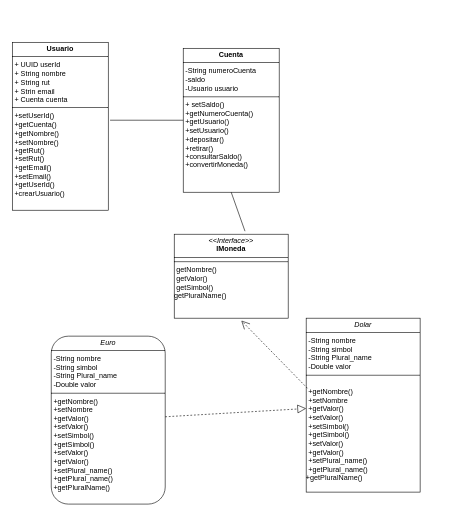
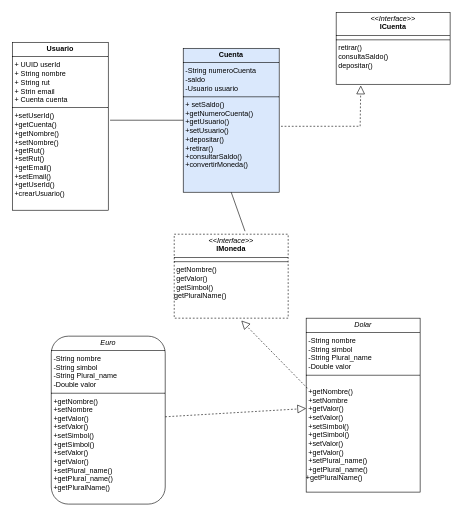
+ <mxCell id="8" value="&lt;p style=&quot;margin:0px;margin-top:4px;text-align:center;&quot;&gt;&lt;i&gt;&amp;lt;&amp;lt;Interface&amp;gt;&amp;gt;&lt;/i&gt;&lt;br&gt;&lt;b&gt;ICuenta&lt;/b&gt;&lt;/p&gt;&lt;hr size=&quot;1&quot; style=&quot;border-style:solid;&quot;&gt;&lt;hr size=&quot;1&quot; style=&quot;border-style:solid;&quot;&gt;&lt;p style=&quot;margin:0px;margin-left:4px;&quot;&gt;retirar()&lt;/p&gt;&lt;p style=&quot;margin:0px;margin-left:4px;&quot;&gt;consultaSaldo()&lt;/p&gt;&lt;p style=&quot;margin:0px;margin-left:4px;&quot;&gt;depositar()&lt;br&gt;&lt;/p&gt;" style="verticalAlign=top;align=left;overflow=fill;html=1;whiteSpace=wrap;" vertex="1" parent="1"><mxGeometry x="560" y="20" width="190" height="120" as="geometry" /></mxCell>
- <mxCell id="9" value="&lt;p style=&quot;margin:0px;margin-top:4px;text-align:center;&quot;&gt;&lt;b&gt;Cuenta&lt;/b&gt;&lt;/p&gt;&lt;hr size=&quot;1&quot; style=&quot;border-style:solid;&quot;&gt;&lt;p style=&quot;margin:0px;margin-left:4px;&quot;&gt;-String numeroCuenta&lt;/p&gt;&lt;p style=&quot;margin:0px;margin-left:4px;&quot;&gt;-saldo&lt;/p&gt;&lt;p style=&quot;margin:0px;margin-left:4px;&quot;&gt;-Usuario usuario&lt;br&gt;&lt;/p&gt;&lt;hr size=&quot;1&quot; style=&quot;border-style:solid;&quot;&gt;&lt;p style=&quot;margin:0px;margin-left:4px;&quot;&gt;+ setSaldo()&lt;/p&gt;&lt;p style=&quot;margin:0px;margin-left:4px;&quot;&gt;+getNumeroCuenta()&lt;/p&gt;&lt;p style=&quot;margin:0px;margin-left:4px;&quot;&gt;+getUsuario()&lt;/p&gt;&lt;p style=&quot;margin:0px;margin-left:4px;&quot;&gt;+setUsuario()&lt;/p&gt;&lt;p style=&quot;margin:0px;margin-left:4px;&quot;&gt;+depositar()&lt;/p&gt;&lt;p style=&quot;margin:0px;margin-left:4px;&quot;&gt;+retirar()&lt;/p&gt;&lt;p style=&quot;margin:0px;margin-left:4px;&quot;&gt;+consultarSaldo()&lt;/p&gt;&lt;p style=&quot;margin:0px;margin-left:4px;&quot;&gt;+convertirMoneda()&lt;/p&gt;&lt;p style=&quot;margin:0px;margin-left:4px;&quot;&gt;&lt;br&gt;&lt;/p&gt;&lt;p style=&quot;margin:0px;margin-left:4px;&quot;&gt;&lt;br&gt;&lt;/p&gt;&lt;p style=&quot;margin:0px;margin-left:4px;&quot;&gt;&lt;br&gt;&lt;/p&gt;&lt;p style=&quot;margin:0px;margin-left:4px;&quot;&gt;&lt;br&gt;&lt;/p&gt;" style="verticalAlign=top;align=left;overflow=fill;html=1;whiteSpace=wrap;" vertex="1" parent="1"><mxGeometry x="305" y="80" width="160" height="240" as="geometry" /></mxCell>
+ <mxCell id="9" value="&lt;p style=&quot;margin:0px;margin-top:4px;text-align:center;&quot;&gt;&lt;b&gt;Cuenta&lt;/b&gt;&lt;/p&gt;&lt;hr size=&quot;1&quot; style=&quot;border-style:solid;&quot;&gt;&lt;p style=&quot;margin:0px;margin-left:4px;&quot;&gt;-String numeroCuenta&lt;/p&gt;&lt;p style=&quot;margin:0px;margin-left:4px;&quot;&gt;-saldo&lt;/p&gt;&lt;p style=&quot;margin:0px;margin-left:4px;&quot;&gt;-Usuario usuario&lt;br&gt;&lt;/p&gt;&lt;hr size=&quot;1&quot; style=&quot;border-style:solid;&quot;&gt;&lt;p style=&quot;margin:0px;margin-left:4px;&quot;&gt;+ setSaldo()&lt;/p&gt;&lt;p style=&quot;margin:0px;margin-left:4px;&quot;&gt;+getNumeroCuenta()&lt;/p&gt;&lt;p style=&quot;margin:0px;margin-left:4px;&quot;&gt;+getUsuario()&lt;/p&gt;&lt;p style=&quot;margin:0px;margin-left:4px;&quot;&gt;+setUsuario()&lt;/p&gt;&lt;p style=&quot;margin:0px;margin-left:4px;&quot;&gt;+depositar()&lt;/p&gt;&lt;p style=&quot;margin:0px;margin-left:4px;&quot;&gt;+retirar()&lt;/p&gt;&lt;p style=&quot;margin:0px;margin-left:4px;&quot;&gt;+consultarSaldo()&lt;/p&gt;&lt;p style=&quot;margin:0px;margin-left:4px;&quot;&gt;+convertirMoneda()&lt;/p&gt;&lt;p style=&quot;margin:0px;margin-left:4px;&quot;&gt;&lt;br&gt;&lt;/p&gt;&lt;p style=&quot;margin:0px;margin-left:4px;&quot;&gt;&lt;br&gt;&lt;/p&gt;&lt;p style=&quot;margin:0px;margin-left:4px;&quot;&gt;&lt;br&gt;&lt;/p&gt;&lt;p style=&quot;margin:0px;margin-left:4px;&quot;&gt;&lt;br&gt;&lt;/p&gt;" style="verticalAlign=top;align=left;overflow=fill;html=1;whiteSpace=wrap;fillColor=#dae8fc;" vertex="1" parent="1"><mxGeometry x="305" y="80" width="160" height="240" as="geometry" /></mxCell>
+ <mxCell id="12" value="" style="endArrow=block;dashed=1;endFill=0;endSize=12;html=1;rounded=0;entryX=0.216;entryY=1.017;entryDx=0;entryDy=0;entryPerimeter=0;exitX=1.019;exitY=0.542;exitDx=0;exitDy=0;exitPerimeter=0;" edge="1" parent="1" source="9" target="8"><mxGeometry width="160" relative="1" as="geometry"><mxPoint x="670" y="310" as="sourcePoint" /><mxPoint x="610" y="157" as="targetPoint" /><Array as="points"><mxPoint x="600" y="210" /></Array></mxGeometry></mxCell>
- <mxCell id="4" value="&lt;p style=&quot;margin:0px;margin-top:4px;text-align:center;&quot;&gt;&lt;i&gt;&amp;lt;&amp;lt;Interface&amp;gt;&amp;gt;&lt;/i&gt;&lt;br&gt;&lt;b&gt;IMoneda&lt;/b&gt;&lt;/p&gt;&lt;hr size=&quot;1&quot; style=&quot;border-style:solid;&quot;&gt;&lt;hr size=&quot;1&quot; style=&quot;border-style:solid;&quot;&gt;&lt;p style=&quot;margin:0px;margin-left:4px;&quot;&gt;getNombre()&lt;/p&gt;&lt;p style=&quot;margin:0px;margin-left:4px;&quot;&gt;getValor()&lt;/p&gt;&lt;p style=&quot;margin:0px;margin-left:4px;&quot;&gt;getSimbol()&lt;/p&gt;getPluralName()&lt;p style=&quot;margin:0px;margin-left:4px;&quot;&gt;&lt;/p&gt;" style="verticalAlign=top;align=left;overflow=fill;html=1;whiteSpace=wrap;" vertex="1" parent="1"><mxGeometry x="290" y="390" width="190" height="140" as="geometry" /></mxCell>
+ <mxCell id="4" value="&lt;p style=&quot;margin:0px;margin-top:4px;text-align:center;&quot;&gt;&lt;i&gt;&amp;lt;&amp;lt;Interface&amp;gt;&amp;gt;&lt;/i&gt;&lt;br&gt;&lt;b&gt;IMoneda&lt;/b&gt;&lt;/p&gt;&lt;hr size=&quot;1&quot; style=&quot;border-style:solid;&quot;&gt;&lt;hr size=&quot;1&quot; style=&quot;border-style:solid;&quot;&gt;&lt;p style=&quot;margin:0px;margin-left:4px;&quot;&gt;getNombre()&lt;/p&gt;&lt;p style=&quot;margin:0px;margin-left:4px;&quot;&gt;getValor()&lt;/p&gt;&lt;p style=&quot;margin:0px;margin-left:4px;&quot;&gt;getSimbol()&lt;/p&gt;getPluralName()&lt;p style=&quot;margin:0px;margin-left:4px;&quot;&gt;&lt;/p&gt;" style="verticalAlign=top;align=left;overflow=fill;html=1;whiteSpace=wrap;dashed=1;" vertex="1" parent="1"><mxGeometry x="290" y="390" width="190" height="140" as="geometry" /></mxCell>
- <mxCell id="5" value="" style="endArrow=open;dashed=1;endFill=0;endSize=12;html=1;rounded=0;entryX=0.589;entryY=1.029;entryDx=0;entryDy=0;entryPerimeter=0;exitX=0.011;exitY=0.403;exitDx=0;exitDy=0;exitPerimeter=0;" edge="1" parent="1" source="2" target="4"><mxGeometry width="160" relative="1" as="geometry"><mxPoint x="370" y="638.22" as="sourcePoint" /><mxPoint x="37.91" y="340" as="targetPoint" /></mxGeometry></mxCell>
+ <mxCell id="5" value="" style="endArrow=block;dashed=1;endFill=0;endSize=12;html=1;rounded=0;entryX=0.589;entryY=1.029;entryDx=0;entryDy=0;entryPerimeter=0;exitX=0.011;exitY=0.403;exitDx=0;exitDy=0;exitPerimeter=0;" edge="1" parent="1" source="2" target="4"><mxGeometry width="160" relative="1" as="geometry"><mxPoint x="370" y="638.22" as="sourcePoint" /><mxPoint x="37.91" y="340" as="targetPoint" /></mxGeometry></mxCell>
